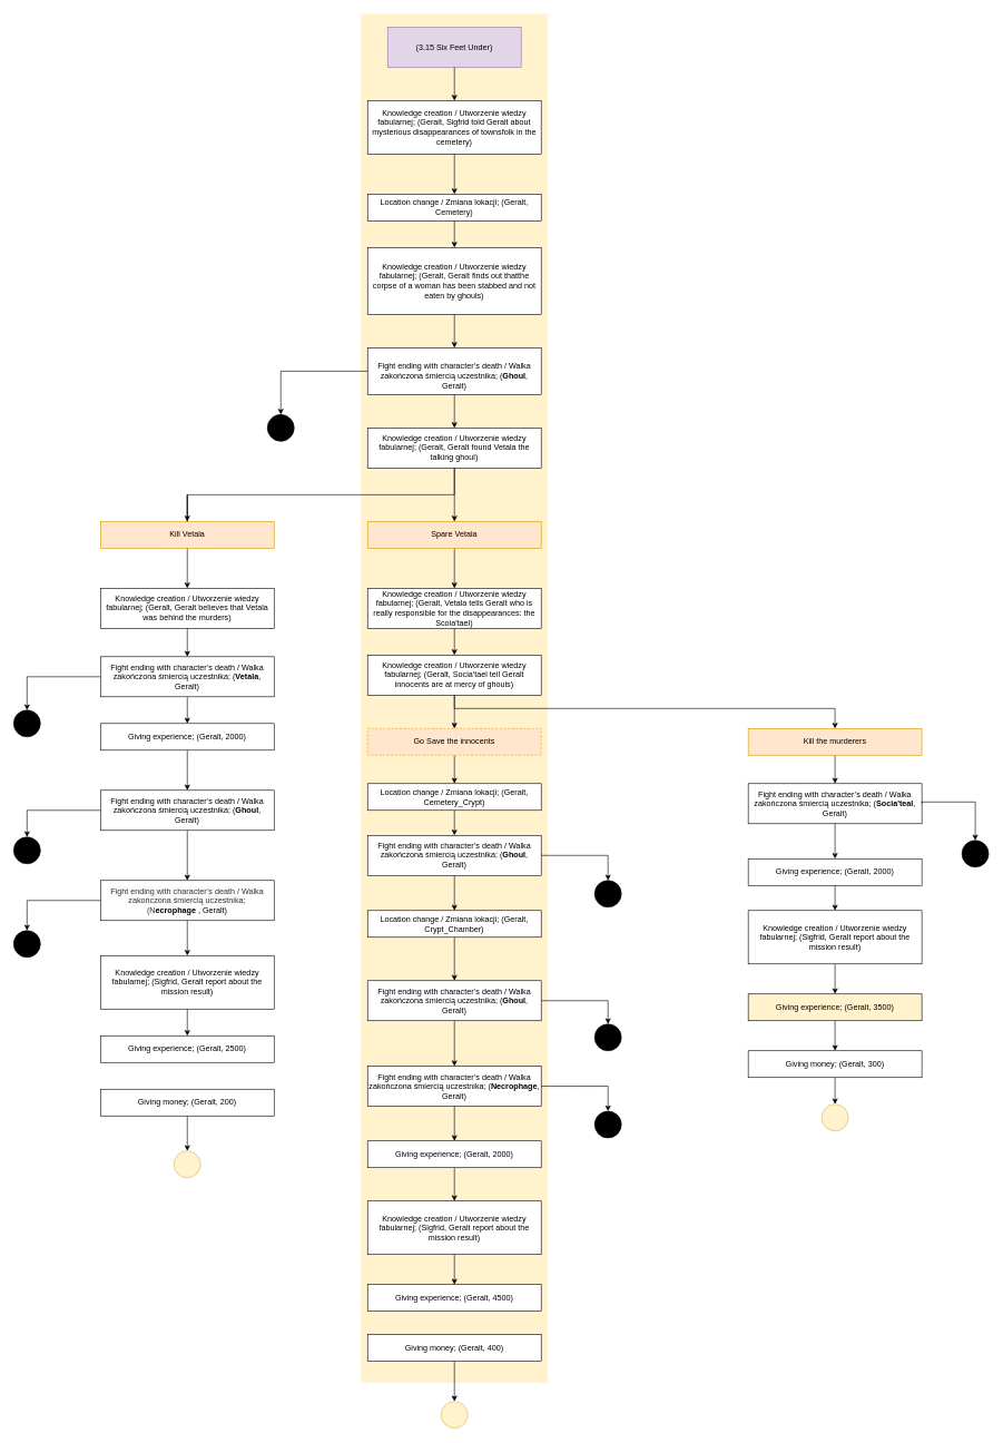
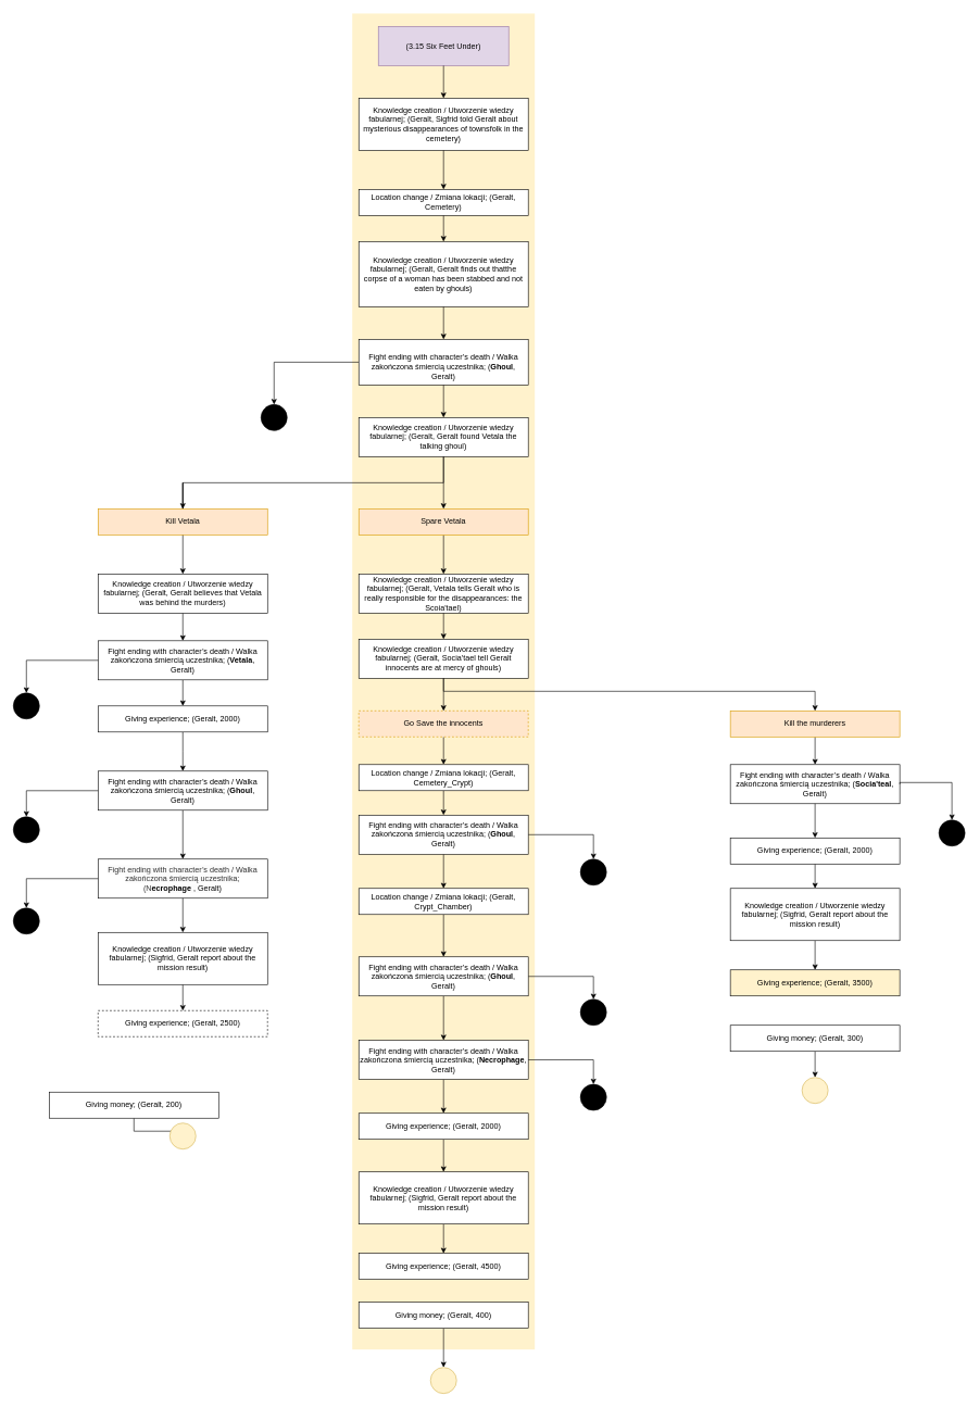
- <mxCell id="48" value="" style="endArrow=classic;html=1;rounded=0;entryX=0.5;entryY=0;entryDx=0;entryDy=0;exitX=0.5;exitY=1;exitDx=0;exitDy=0;" edge="1" parent="1" source="47" target="50"><mxGeometry width="50" height="50" relative="1" as="geometry"><mxPoint x="1320" y="1575" as="sourcePoint" /><mxPoint x="1249.76" y="1565" as="targetPoint" /></mxGeometry></mxCell>
- <mxCell id="59" value="&lt;span id=&quot;docs-internal-guid-4cfbbf0f-7fff-1ddc-6e00-4f36d3d0db7e&quot;&gt;&lt;span style=&quot;background-color: transparent ; vertical-align: baseline&quot;&gt;&lt;font&gt;&lt;font style=&quot;font-size: 12px;&quot; face=&quot;arial&quot;&gt;Giving experience; (Geralt, 2500)&lt;/font&gt;&lt;br&gt;&lt;/font&gt;&lt;/span&gt;&lt;/span&gt;" style="rounded=0;whiteSpace=wrap;html=1;align=center;" vertex="1" parent="1"><mxGeometry x="150" y="1550.02" width="260" height="40" as="geometry" /></mxCell>
+ <mxCell id="59" value="&lt;span id=&quot;docs-internal-guid-4cfbbf0f-7fff-1ddc-6e00-4f36d3d0db7e&quot;&gt;&lt;span style=&quot;background-color: transparent ; vertical-align: baseline&quot;&gt;&lt;font&gt;&lt;font style=&quot;font-size: 12px;&quot; face=&quot;arial&quot;&gt;Giving experience; (Geralt, 2500)&lt;/font&gt;&lt;br&gt;&lt;/font&gt;&lt;/span&gt;&lt;/span&gt;" style="rounded=0;whiteSpace=wrap;html=1;align=center;dashed=1;" vertex="1" parent="1"><mxGeometry x="150" y="1550.02" width="260" height="40" as="geometry" /></mxCell>
- <mxCell id="60" value="&lt;span id=&quot;docs-internal-guid-4cfbbf0f-7fff-1ddc-6e00-4f36d3d0db7e&quot;&gt;&lt;span style=&quot;background-color: transparent ; vertical-align: baseline&quot;&gt;&lt;font&gt;&lt;font style=&quot;font-size: 12px;&quot; face=&quot;arial&quot;&gt;Giving money; (Geralt, 200)&lt;/font&gt;&lt;br&gt;&lt;/font&gt;&lt;/span&gt;&lt;/span&gt;" style="rounded=0;whiteSpace=wrap;html=1;align=center;" vertex="1" parent="1"><mxGeometry x="150" y="1630.02" width="260" height="40" as="geometry" /></mxCell>
+ <mxCell id="60" value="&lt;span id=&quot;docs-internal-guid-4cfbbf0f-7fff-1ddc-6e00-4f36d3d0db7e&quot;&gt;&lt;span style=&quot;background-color: transparent ; vertical-align: baseline&quot;&gt;&lt;font&gt;&lt;font style=&quot;font-size: 12px;&quot; face=&quot;arial&quot;&gt;Giving money; (Geralt, 200)&lt;/font&gt;&lt;br&gt;&lt;/font&gt;&lt;/span&gt;&lt;/span&gt;" style="rounded=0;whiteSpace=wrap;html=1;align=center;" vertex="1" parent="1"><mxGeometry x="75" y="1675.02" width="260" height="40" as="geometry" /></mxCell>
